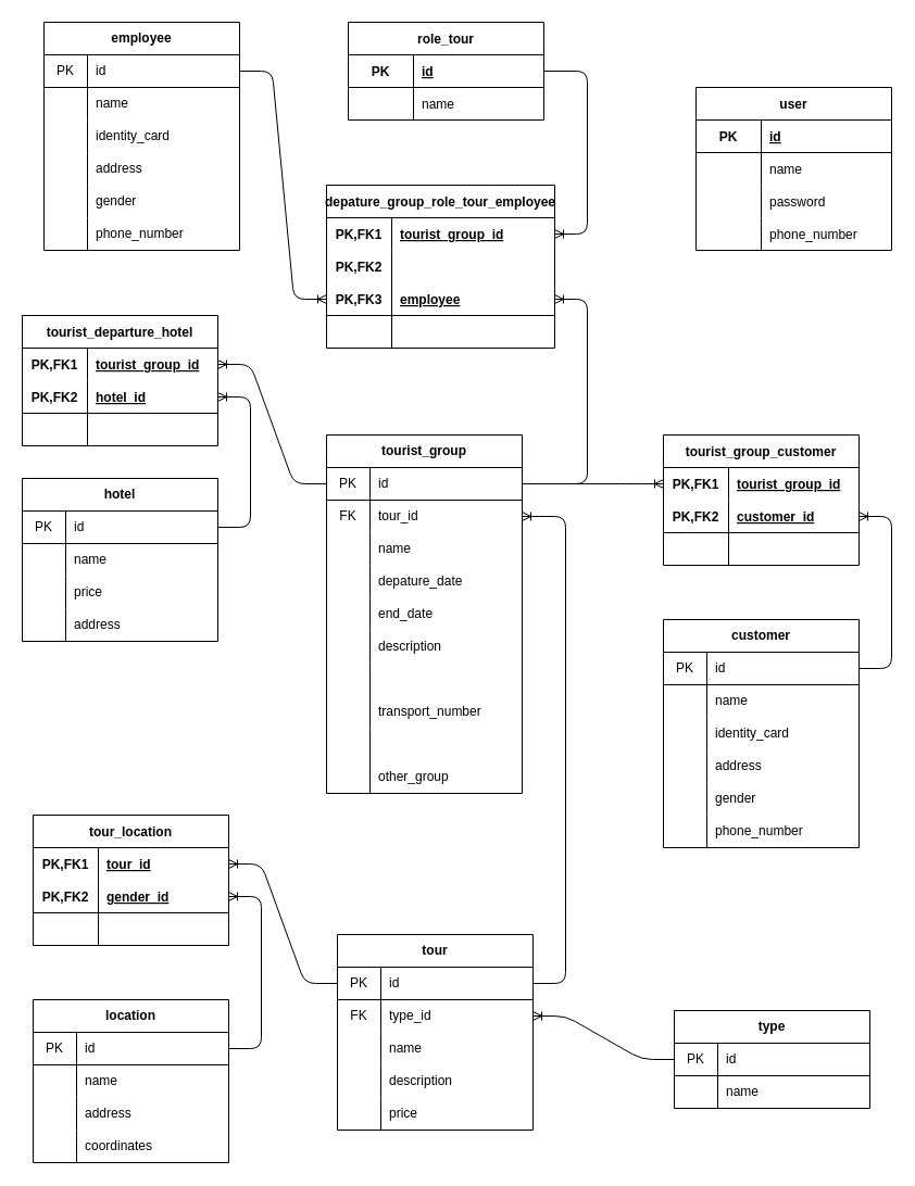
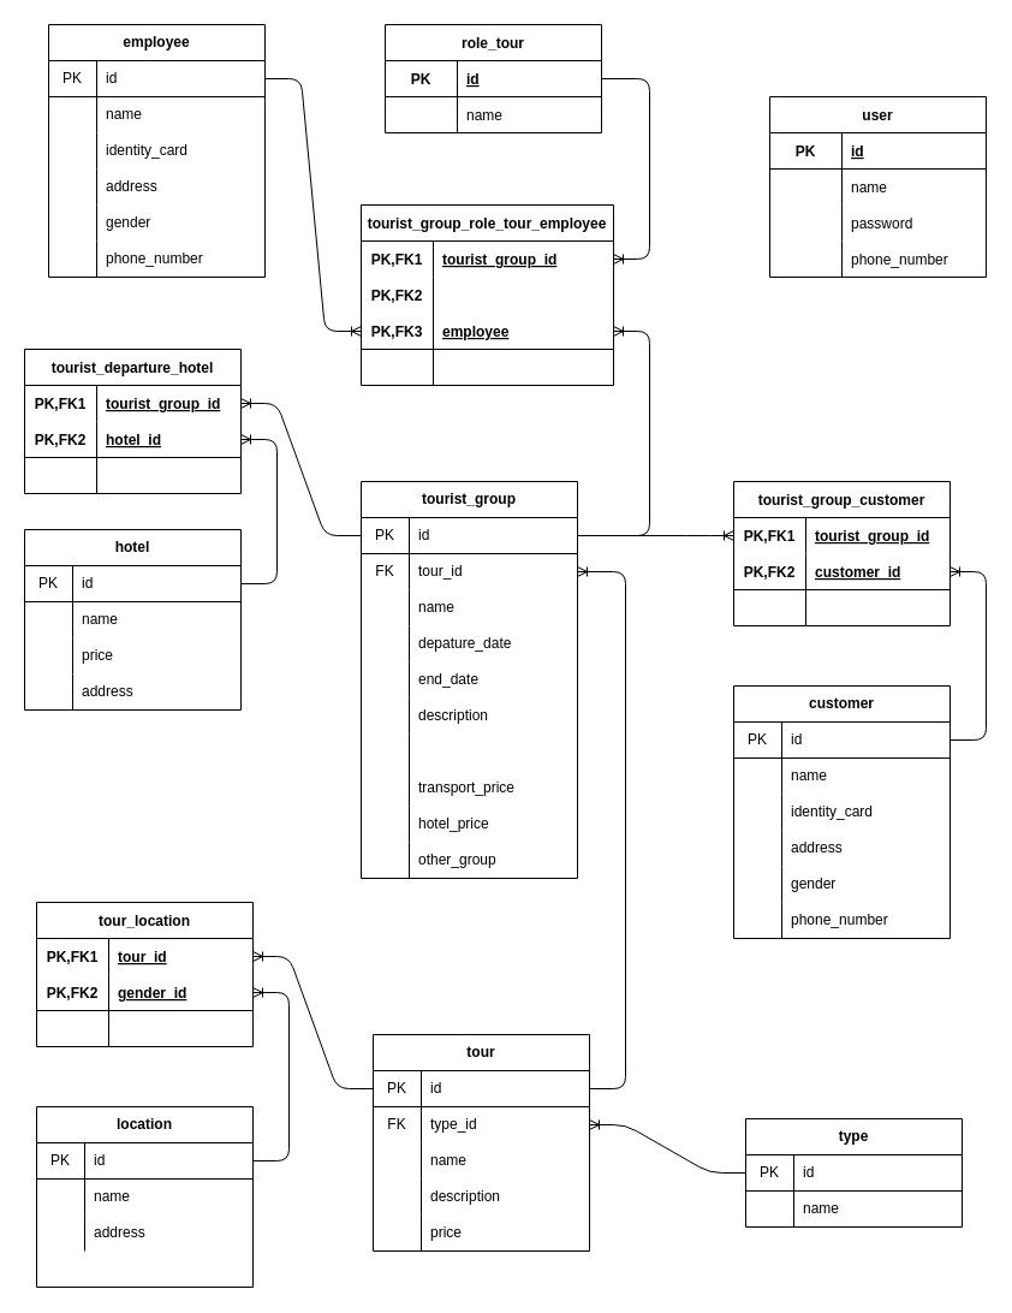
- <mxCell id="179" value="depature_group_role_tour_employee" style="shape=table;startSize=30;container=1;collapsible=1;childLayout=tableLayout;fixedRows=1;rowLines=0;fontStyle=1;align=center;resizeLast=1;" parent="1" vertex="1"><mxGeometry x="300" y="170" width="210" height="150" as="geometry" /></mxCell>
+ <mxCell id="179" value="tourist_group_role_tour_employee" style="shape=table;startSize=30;container=1;collapsible=1;childLayout=tableLayout;fixedRows=1;rowLines=0;fontStyle=1;align=center;resizeLast=1;" parent="1" vertex="1"><mxGeometry x="300" y="170" width="210" height="150" as="geometry" /></mxCell>
- <mxCell id="80" value="transport_number" style="shape=partialRectangle;html=1;whiteSpace=wrap;connectable=0;fillColor=none;top=0;left=0;bottom=0;right=0;align=left;spacingLeft=6;overflow=hidden;" parent="78" vertex="1"><mxGeometry x="40" width="140" height="30" as="geometry" /></mxCell>
+ <mxCell id="80" value="transport_price" style="shape=partialRectangle;html=1;whiteSpace=wrap;connectable=0;fillColor=none;top=0;left=0;bottom=0;right=0;align=left;spacingLeft=6;overflow=hidden;" parent="78" vertex="1"><mxGeometry x="40" width="140" height="30" as="geometry" /></mxCell>
+ <mxCell id="83" value="hotel_price" style="shape=partialRectangle;html=1;whiteSpace=wrap;connectable=0;fillColor=none;top=0;left=0;bottom=0;right=0;align=left;spacingLeft=6;overflow=hidden;" parent="81" vertex="1"><mxGeometry x="40" width="140" height="30" as="geometry" /></mxCell>
- <mxCell id="30" value="coordinates" style="shape=partialRectangle;html=1;whiteSpace=wrap;connectable=0;fillColor=none;top=0;left=0;bottom=0;right=0;align=left;spacingLeft=6;overflow=hidden;" parent="28" vertex="1"><mxGeometry x="40" width="140" height="30" as="geometry" /></mxCell>
